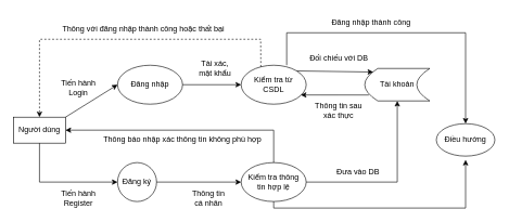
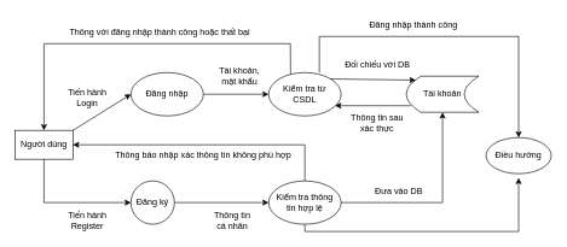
- <mxCell id="15" value="" style="endArrow=classic;html=1;rounded=0;exitX=0.303;exitY=0.042;exitDx=0;exitDy=0;entryX=0.5;entryY=0;entryDx=0;entryDy=0;exitPerimeter=0;dashed=1;" edge="1" parent="1" source="10" target="2"><mxGeometry width="50" height="50" relative="1" as="geometry"><mxPoint x="460" y="40" as="sourcePoint" /><mxPoint x="510" y="-10" as="targetPoint" /><Array as="points"><mxPoint x="400" y="60" /><mxPoint x="60" y="60" /></Array></mxGeometry></mxCell>
+ <mxCell id="15" value="" style="endArrow=classic;html=1;rounded=0;exitX=0.303;exitY=0.042;exitDx=0;exitDy=0;entryX=0.5;entryY=0;entryDx=0;entryDy=0;exitPerimeter=0;" edge="1" parent="1" source="10" target="2"><mxGeometry width="50" height="50" relative="1" as="geometry"><mxPoint x="460" y="40" as="sourcePoint" /><mxPoint x="510" y="-10" as="targetPoint" /><Array as="points"><mxPoint x="400" y="60" /><mxPoint x="60" y="60" /></Array></mxGeometry></mxCell>
- <mxCell id="6" value="Tài xác, mật khẩu" style="text;html=1;strokeColor=none;fillColor=none;align=center;verticalAlign=middle;whiteSpace=wrap;rounded=0;" vertex="1" parent="1"><mxGeometry x="300" y="90" width="60" height="30" as="geometry" /></mxCell>
+ <mxCell id="6" value="Tài khoản, mật khẩu" style="text;html=1;strokeColor=none;fillColor=none;align=center;verticalAlign=middle;whiteSpace=wrap;rounded=0;" vertex="1" parent="1"><mxGeometry x="300" y="90" width="60" height="30" as="geometry" /></mxCell>
